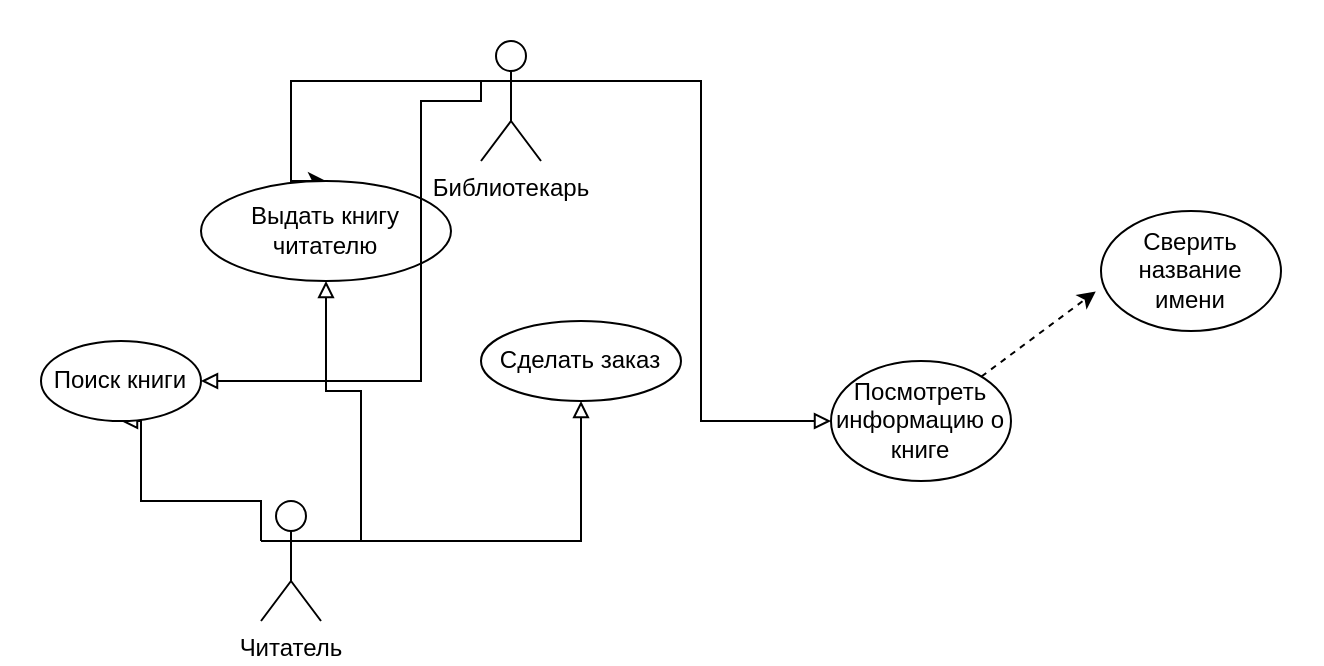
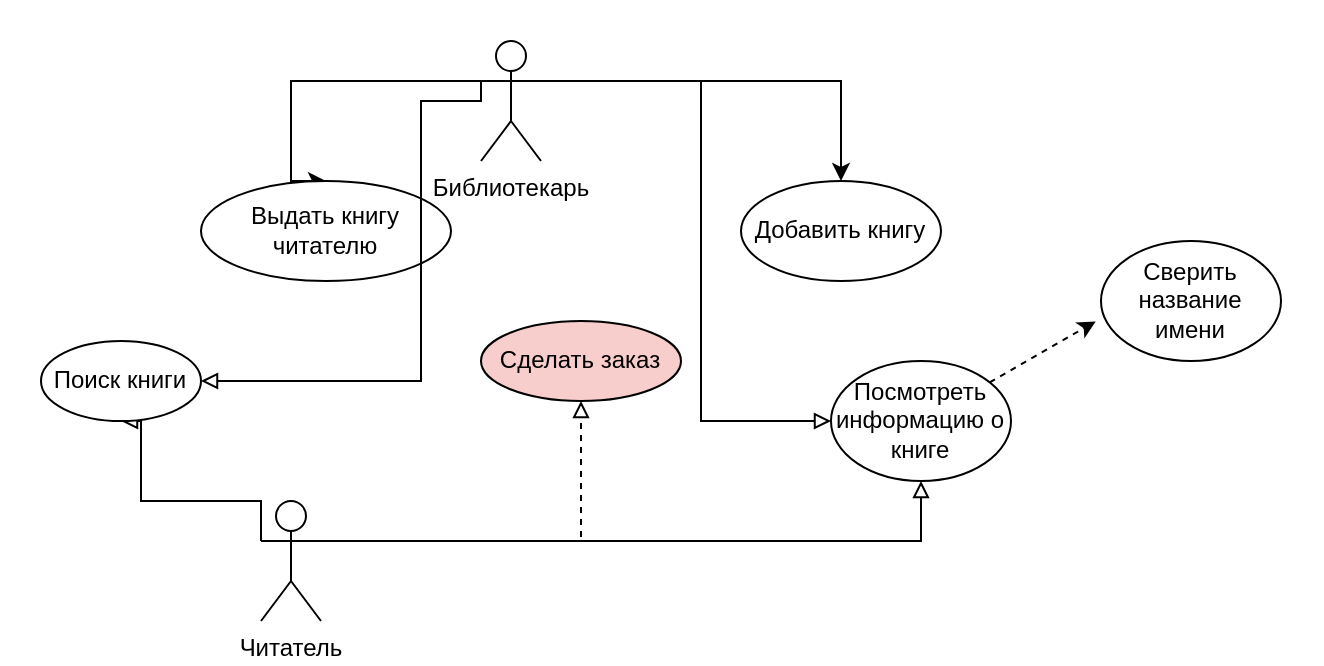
+ <mxCell id="6" style="edgeStyle=orthogonalEdgeStyle;rounded=0;orthogonalLoop=1;jettySize=auto;html=1;exitX=1;exitY=0.333;exitDx=0;exitDy=0;exitPerimeter=0;" parent="1" source="8" target="11" edge="1"><mxGeometry relative="1" as="geometry" /></mxCell>
+ <mxCell id="11" value="Добавить книгу" style="ellipse;whiteSpace=wrap;html=1;" parent="1" vertex="1"><mxGeometry x="370" y="90" width="100" height="50" as="geometry" /></mxCell>
- <mxCell id="14" value="Сверить название имени" style="ellipse;whiteSpace=wrap;html=1;" parent="1" vertex="1"><mxGeometry x="550" y="105" width="90" height="60" as="geometry" /></mxCell>
+ <mxCell id="14" value="Сверить название имени" style="ellipse;whiteSpace=wrap;html=1;" parent="1" vertex="1"><mxGeometry x="550" y="120" width="90" height="60" as="geometry" /></mxCell>
- <mxCell id="10" value="Сделать заказ" style="ellipse;whiteSpace=wrap;html=1;" parent="1" vertex="1"><mxGeometry x="240" y="160" width="100" height="40" as="geometry" /></mxCell>
+ <mxCell id="10" value="Сделать заказ" style="ellipse;whiteSpace=wrap;html=1;fillColor=#f8cecc;" parent="1" vertex="1"><mxGeometry x="240" y="160" width="100" height="40" as="geometry" /></mxCell>
- <mxCell id="4" style="edgeStyle=orthogonalEdgeStyle;rounded=0;orthogonalLoop=1;jettySize=auto;html=1;exitX=1;exitY=0.333;exitDx=0;exitDy=0;exitPerimeter=0;endArrow=block;endFill=0;" parent="1" source="5" target="13" edge="1"><mxGeometry relative="1" as="geometry" /></mxCell>
+ <mxCell id="4" style="edgeStyle=orthogonalEdgeStyle;rounded=0;orthogonalLoop=1;jettySize=auto;html=1;exitX=1;exitY=0.333;exitDx=0;exitDy=0;exitPerimeter=0;entryX=0.5;entryY=1;entryDx=0;entryDy=0;endArrow=block;endFill=0;" parent="1" source="5" target="12" edge="1"><mxGeometry relative="1" as="geometry" /></mxCell>
- <mxCell id="3" style="edgeStyle=orthogonalEdgeStyle;rounded=0;orthogonalLoop=1;jettySize=auto;html=1;exitX=1;exitY=0.333;exitDx=0;exitDy=0;exitPerimeter=0;entryX=0.5;entryY=1;entryDx=0;entryDy=0;endArrow=block;endFill=0;" parent="1" source="5" target="10" edge="1"><mxGeometry relative="1" as="geometry" /></mxCell>
+ <mxCell id="3" style="edgeStyle=orthogonalEdgeStyle;rounded=0;orthogonalLoop=1;jettySize=auto;html=1;exitX=1;exitY=0.333;exitDx=0;exitDy=0;exitPerimeter=0;entryX=0.5;entryY=1;entryDx=0;entryDy=0;endArrow=block;endFill=0;dashed=1;" parent="1" source="5" target="10" edge="1"><mxGeometry relative="1" as="geometry" /></mxCell>
